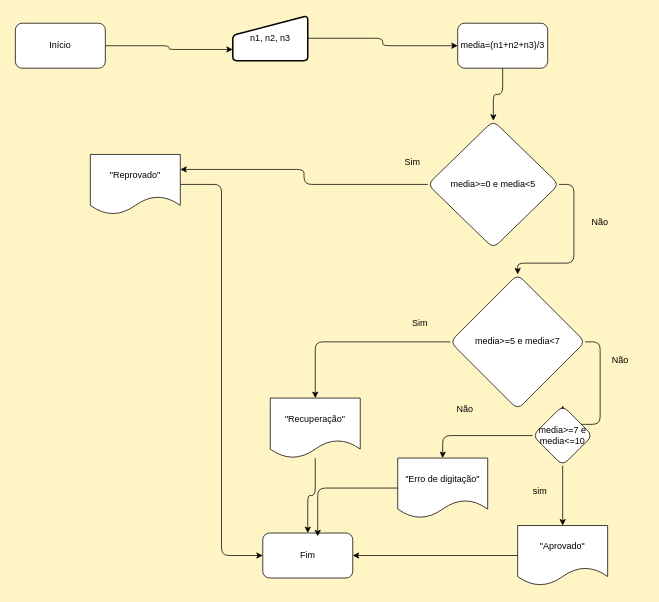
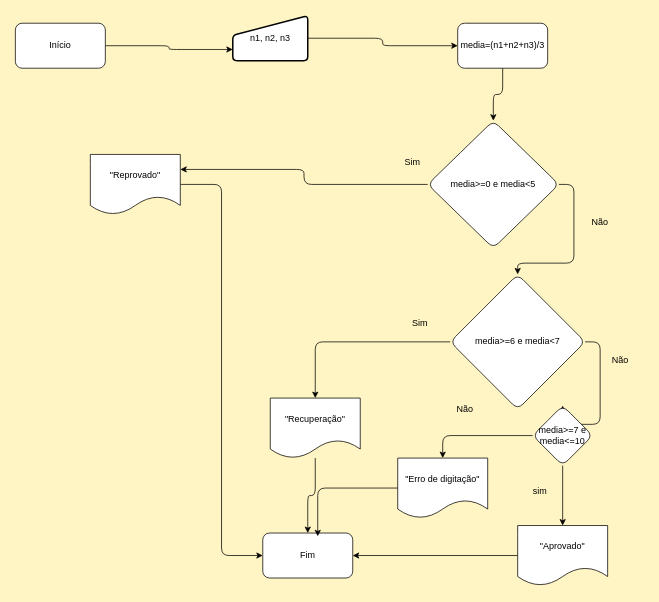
- <mxCell id="16" value="media&amp;gt;=5&lt;span style=&quot;background-color: initial;&quot;&gt;&amp;nbsp;e media&amp;lt;7&lt;/span&gt;" style="rhombus;whiteSpace=wrap;html=1;labelBackgroundColor=none;rounded=1;" vertex="1" parent="1"><mxGeometry x="600" y="365" width="180" height="180" as="geometry" /></mxCell>
+ <mxCell id="16" value="media&amp;gt;=6&lt;span style=&quot;background-color: initial;&quot;&gt;&amp;nbsp;e media&amp;lt;7&lt;/span&gt;" style="rhombus;whiteSpace=wrap;html=1;labelBackgroundColor=none;rounded=1;" vertex="1" parent="1"><mxGeometry x="600" y="365" width="180" height="180" as="geometry" /></mxCell>
